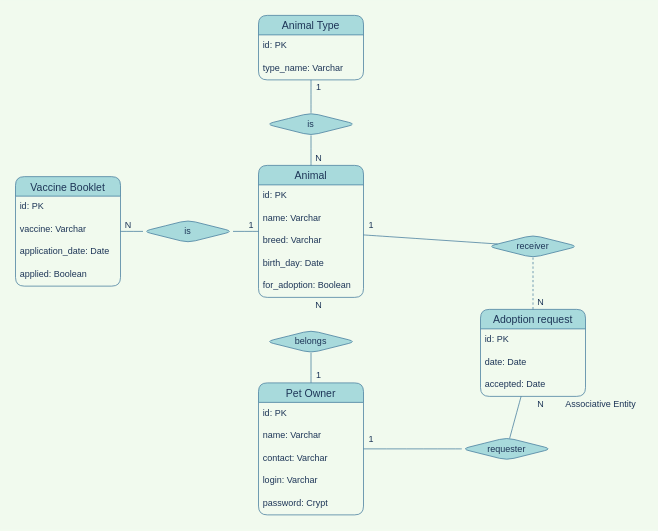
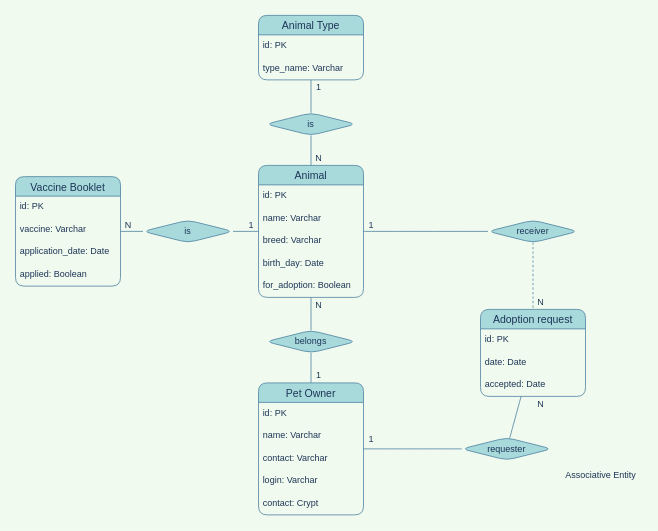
- <mxCell id="42" value="receiver" style="shape=rhombus;perimeter=rhombusPerimeter;whiteSpace=wrap;html=1;align=center;fillColor=#A8DADC;strokeColor=#457B9D;fontColor=#1D3557;rounded=1;" parent="1" vertex="1"><mxGeometry x="650" y="313" width="120" height="30" as="geometry" /></mxCell>
+ <mxCell id="42" value="receiver" style="shape=rhombus;perimeter=rhombusPerimeter;whiteSpace=wrap;html=1;align=center;fillColor=#A8DADC;strokeColor=#457B9D;fontColor=#1D3557;rounded=1;" parent="1" vertex="1"><mxGeometry x="650" y="293" width="120" height="30" as="geometry" /></mxCell>
+ <mxCell id="23" value="" style="endArrow=none;html=1;labelBackgroundColor=#F1FAEE;strokeColor=#457B9D;fontColor=#1D3557;curved=1;" parent="1" source="2" target="22" edge="1"><mxGeometry relative="1" as="geometry"><mxPoint x="424" y="230" as="sourcePoint" /><mxPoint x="424" y="190" as="targetPoint" /></mxGeometry></mxCell>
- <mxCell id="51" value="Associative Entity" style="text;html=1;align=center;verticalAlign=middle;resizable=0;points=[];autosize=1;strokeColor=none;fontColor=#1D3557;rounded=1;" parent="1" vertex="1"><mxGeometry x="745" y="528" width="110" height="20" as="geometry" /></mxCell>
+ <mxCell id="51" value="Associative Entity" style="text;html=1;align=center;verticalAlign=middle;resizable=0;points=[];autosize=1;strokeColor=none;fontColor=#1D3557;rounded=1;" parent="1" vertex="1"><mxGeometry x="745" y="623" width="110" height="20" as="geometry" /></mxCell>
- <mxCell id="21" value="password: Crypt" style="text;strokeColor=none;fillColor=none;spacingLeft=4;spacingRight=4;overflow=hidden;rotatable=0;points=[[0,0.5],[1,0.5]];portConstraint=eastwest;fontSize=12;fontColor=#1D3557;rounded=1;" parent="16" vertex="1"><mxGeometry y="146" width="140" height="30" as="geometry" /></mxCell>
+ <mxCell id="21" value="contact: Crypt" style="text;strokeColor=none;fillColor=none;spacingLeft=4;spacingRight=4;overflow=hidden;rotatable=0;points=[[0,0.5],[1,0.5]];portConstraint=eastwest;fontSize=12;fontColor=#1D3557;rounded=1;" parent="16" vertex="1"><mxGeometry y="146" width="140" height="30" as="geometry" /></mxCell>
